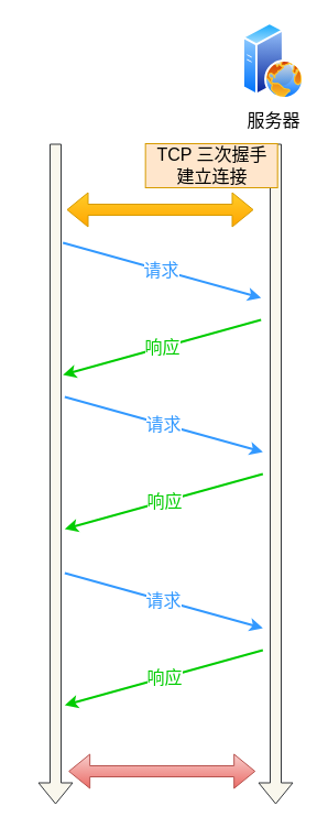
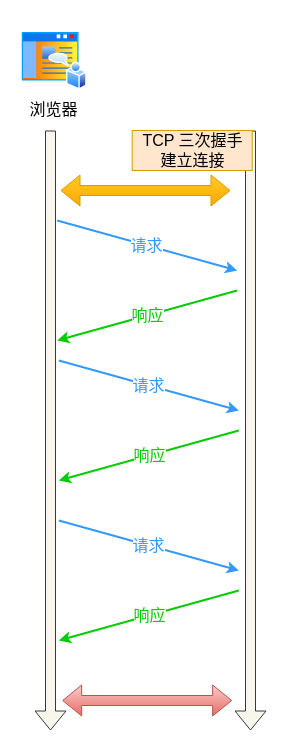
- <mxCell id="6" value="服务器" style="aspect=fixed;perimeter=ellipsePerimeter;html=1;align=center;shadow=0;dashed=0;spacingTop=3;image;image=img/lib/active_directory/web_server.svg;fontSize=16;" vertex="1" parent="1"><mxGeometry x="220" y="20" width="56" height="70" as="geometry" /></mxCell>
+ <mxCell id="7" value="浏览器" style="aspect=fixed;perimeter=ellipsePerimeter;html=1;align=center;shadow=0;dashed=0;spacingTop=3;image;image=img/lib/active_directory/home_page.svg;fontSize=16;" vertex="1" parent="1"><mxGeometry x="20" y="30" width="66.67" height="60" as="geometry" /></mxCell>
